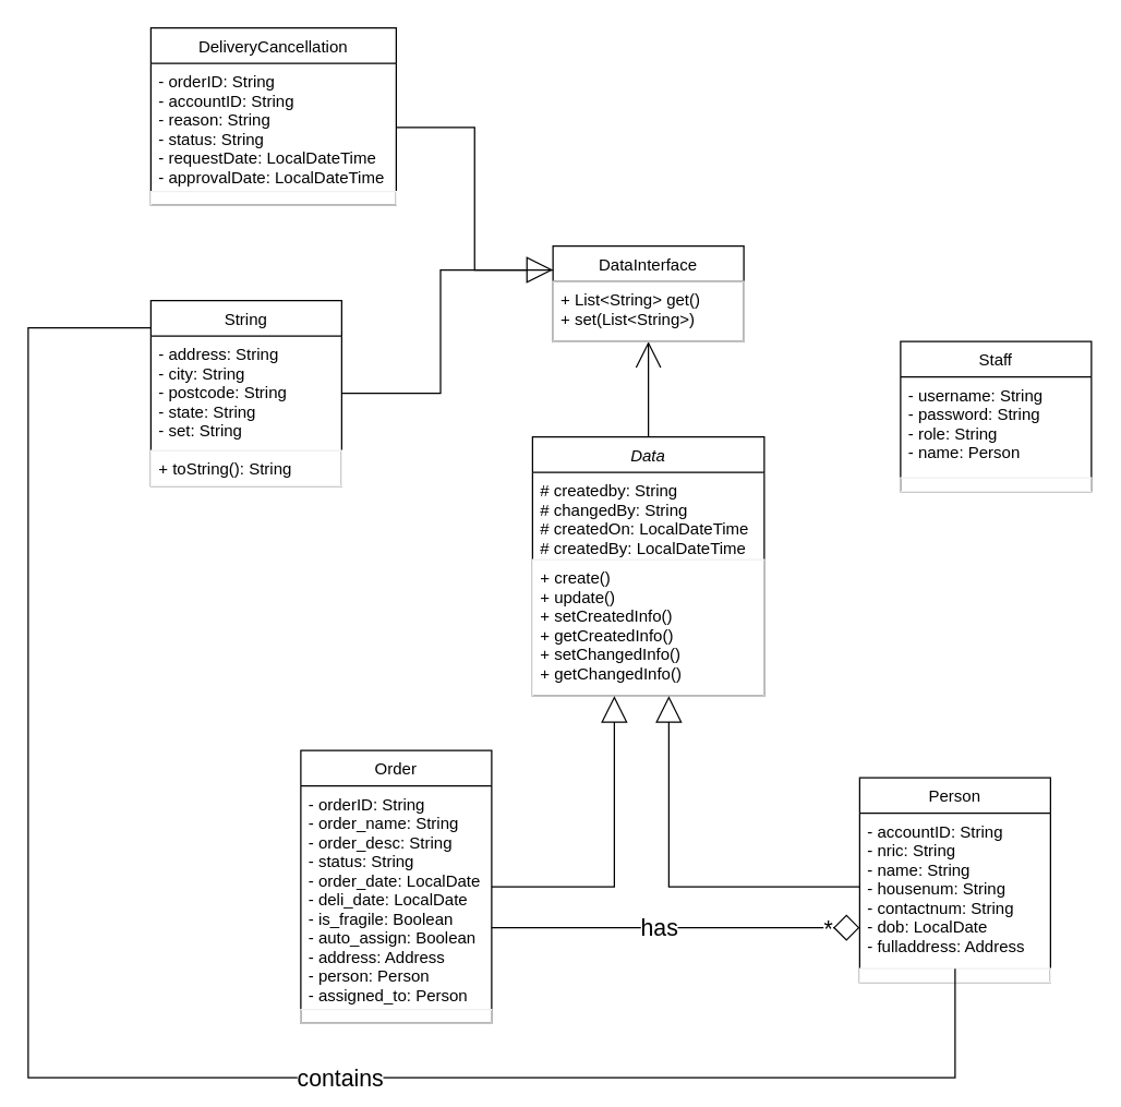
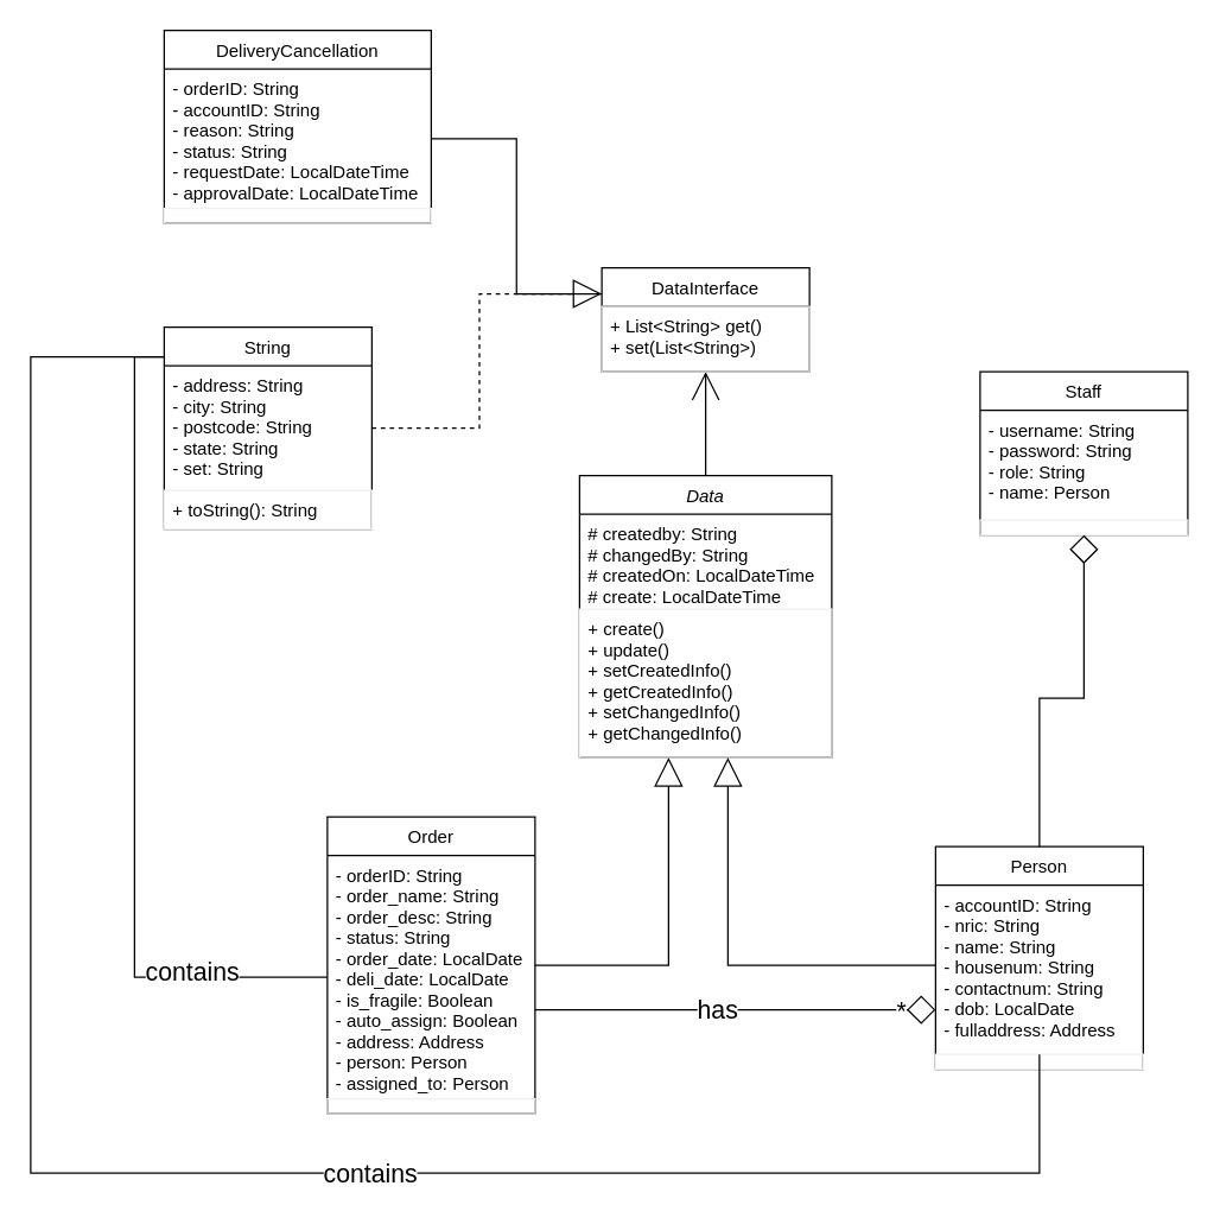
- <mxCell id="27" style="edgeStyle=orthogonalEdgeStyle;rounded=0;orthogonalLoop=1;jettySize=auto;html=1;entryX=0;entryY=0.25;entryDx=0;entryDy=0;startSize=17;endArrow=block;endFill=0;endSize=17;" edge="1" parent="1" source="9" target="6"><mxGeometry relative="1" as="geometry" /></mxCell>
+ <mxCell id="27" style="edgeStyle=orthogonalEdgeStyle;rounded=0;orthogonalLoop=1;jettySize=auto;html=1;entryX=0;entryY=0.25;entryDx=0;entryDy=0;startSize=17;endArrow=block;endFill=0;endSize=17;dashed=1;" edge="1" parent="1" source="9" target="6"><mxGeometry relative="1" as="geometry" /></mxCell>
- <mxCell id="4" value="# createdby: String&#10;# changedBy: String&#10;# createdOn: LocalDateTime&#10;# createdBy: LocalDateTime&#10;" style="text;strokeColor=none;fillColor=none;align=left;verticalAlign=top;spacingLeft=4;spacingRight=4;overflow=hidden;rotatable=0;points=[[0,0.5],[1,0.5]];portConstraint=eastwest;" vertex="1" parent="3"><mxGeometry y="26" width="170" height="64" as="geometry" /></mxCell>
+ <mxCell id="4" value="# createdby: String&#10;# changedBy: String&#10;# createdOn: LocalDateTime&#10;# create: LocalDateTime&#10;" style="text;strokeColor=none;fillColor=none;align=left;verticalAlign=top;spacingLeft=4;spacingRight=4;overflow=hidden;rotatable=0;points=[[0,0.5],[1,0.5]];portConstraint=eastwest;" vertex="1" parent="3"><mxGeometry y="26" width="170" height="64" as="geometry" /></mxCell>
+ <mxCell id="15" style="edgeStyle=orthogonalEdgeStyle;rounded=0;orthogonalLoop=1;jettySize=auto;html=1;entryX=0.5;entryY=1;entryDx=0;entryDy=0;endArrow=diamond;endFill=0;endSize=17;startSize=17;" edge="1" parent="1" source="16" target="11"><mxGeometry relative="1" as="geometry" /></mxCell>
+ <mxCell id="28" style="edgeStyle=orthogonalEdgeStyle;rounded=0;orthogonalLoop=1;jettySize=auto;html=1;entryX=0;entryY=0.147;entryDx=0;entryDy=0;entryPerimeter=0;startSize=17;endArrow=none;endFill=0;endSize=17;" edge="1" parent="1" source="24" target="8"><mxGeometry relative="1" as="geometry" /></mxCell>
+ <mxCell id="29" value="contains" style="edgeLabel;html=1;align=center;verticalAlign=middle;resizable=0;points=[];fontSize=17;" vertex="1" connectable="0" parent="28"><mxGeometry x="-0.676" y="-3" relative="1" as="geometry"><mxPoint as="offset" /></mxGeometry></mxCell>
